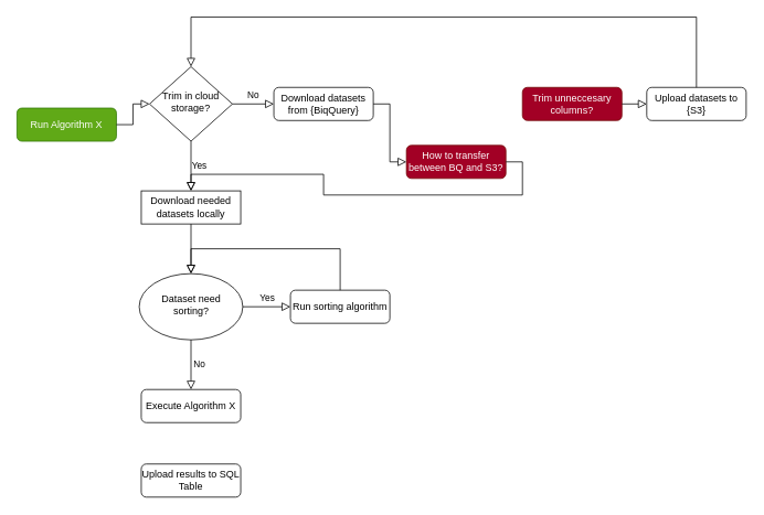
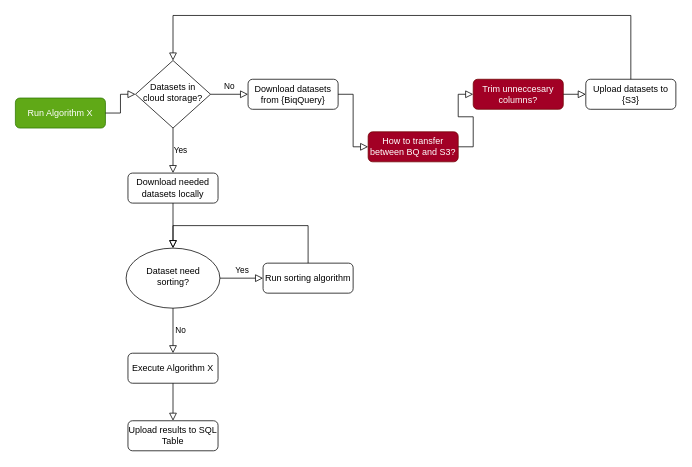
- <mxCell id="2" value="Trim in cloud storage?" style="rhombus;whiteSpace=wrap;html=1;shadow=0;fontFamily=Helvetica;fontSize=12;align=center;strokeWidth=1;spacing=6;spacingTop=-4;" parent="1" vertex="1"><mxGeometry x="180" y="80" width="100" height="90" as="geometry" /></mxCell>
+ <mxCell id="2" value="Datasets in cloud storage?" style="rhombus;whiteSpace=wrap;html=1;shadow=0;fontFamily=Helvetica;fontSize=12;align=center;strokeWidth=1;spacing=6;spacingTop=-4;" parent="1" vertex="1"><mxGeometry x="180" y="80" width="100" height="90" as="geometry" /></mxCell>
- <mxCell id="9" value="" style="rounded=0;html=1;jettySize=auto;orthogonalLoop=1;fontSize=11;endArrow=block;endFill=0;endSize=8;strokeWidth=1;shadow=0;labelBackgroundColor=none;edgeStyle=orthogonalEdgeStyle;exitX=1;exitY=0.5;exitDx=0;exitDy=0;" parent="1" source="7" target="11" edge="1"><mxGeometry relative="1" as="geometry"><mxPoint x="460" y="135" as="sourcePoint" /><mxPoint x="490" y="135" as="targetPoint" /></mxGeometry></mxCell>
+ <mxCell id="9" value="" style="rounded=0;html=1;jettySize=auto;orthogonalLoop=1;fontSize=11;endArrow=block;endFill=0;endSize=8;strokeWidth=1;shadow=0;labelBackgroundColor=none;edgeStyle=orthogonalEdgeStyle;exitX=1;exitY=0.5;exitDx=0;exitDy=0;entryX=0;entryY=0.5;entryDx=0;entryDy=0;" parent="1" source="7" target="12" edge="1"><mxGeometry relative="1" as="geometry"><mxPoint x="460" y="135" as="sourcePoint" /><mxPoint x="490" y="135" as="targetPoint" /></mxGeometry></mxCell>
- <mxCell id="11" value="Download needed datasets locally" style="whiteSpace=wrap;html=1;fontSize=12;glass=0;strokeWidth=1;shadow=0;rounded=0;" parent="1" vertex="1"><mxGeometry x="170" y="230" width="120" height="40" as="geometry" /></mxCell>
+ <mxCell id="11" value="Download needed datasets locally" style="rounded=1;whiteSpace=wrap;html=1;fontSize=12;glass=0;strokeWidth=1;shadow=0;" parent="1" vertex="1"><mxGeometry x="170" y="230" width="120" height="40" as="geometry" /></mxCell>
+ <mxCell id="23" value="" style="rounded=0;html=1;jettySize=auto;orthogonalLoop=1;fontSize=11;endArrow=block;endFill=0;endSize=8;strokeWidth=1;shadow=0;labelBackgroundColor=none;edgeStyle=orthogonalEdgeStyle;exitX=0.5;exitY=1;exitDx=0;exitDy=0;entryX=0.5;entryY=0;entryDx=0;entryDy=0;" parent="1" source="22" target="24" edge="1"><mxGeometry relative="1" as="geometry"><mxPoint x="760" y="135" as="sourcePoint" /><mxPoint x="230" y="570" as="targetPoint" /></mxGeometry></mxCell>
